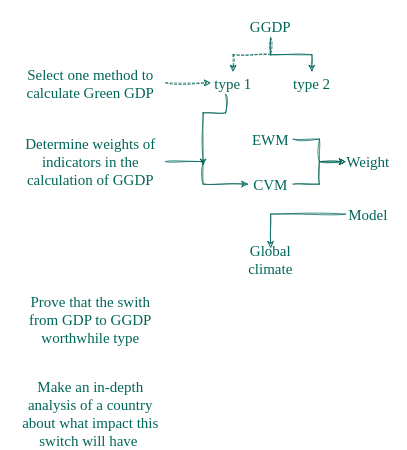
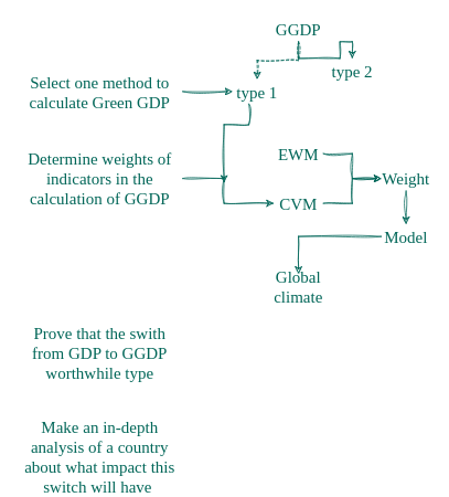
- <mxCell id="3" style="edgeStyle=orthogonalEdgeStyle;rounded=0;sketch=1;hachureGap=4;jiggle=2;curveFitting=1;orthogonalLoop=1;jettySize=auto;html=1;strokeColor=#006658;fontFamily=Architects Daughter;fontSource=https%3A%2F%2Ffonts.googleapis.com%2Fcss%3Ffamily%3DArchitects%2BDaughter;fontSize=16;fontColor=#006658;fillColor=#21C0A5;dashed=1;" edge="1" parent="1" source="4" target="10"><mxGeometry relative="1" as="geometry"><mxPoint x="310" y="110" as="targetPoint" /><Array as="points" /></mxGeometry></mxCell>
+ <mxCell id="3" style="edgeStyle=orthogonalEdgeStyle;rounded=0;sketch=1;hachureGap=4;jiggle=2;curveFitting=1;orthogonalLoop=1;jettySize=auto;html=1;strokeColor=#006658;fontFamily=Architects Daughter;fontSource=https%3A%2F%2Ffonts.googleapis.com%2Fcss%3Ffamily%3DArchitects%2BDaughter;fontSize=16;fontColor=#006658;fillColor=#21C0A5;" edge="1" parent="1" source="4" target="10"><mxGeometry relative="1" as="geometry"><mxPoint x="310" y="110" as="targetPoint" /><Array as="points" /></mxGeometry></mxCell>
- <mxCell id="20" value="type 2" style="text;html=1;strokeColor=none;fillColor=none;align=center;verticalAlign=middle;whiteSpace=wrap;rounded=0;fontSize=20;fontFamily=Architects Daughter;fontColor=#006658;" vertex="1" parent="1"><mxGeometry x="380" y="95" width="70" height="30" as="geometry" /></mxCell>
+ <mxCell id="20" value="type 2" style="text;html=1;strokeColor=none;fillColor=none;align=center;verticalAlign=middle;whiteSpace=wrap;rounded=0;fontSize=20;fontFamily=Architects Daughter;fontColor=#006658;" vertex="1" parent="1"><mxGeometry x="390" y="70" width="70" height="30" as="geometry" /></mxCell>
+ <mxCell id="15" style="edgeStyle=orthogonalEdgeStyle;rounded=0;sketch=1;hachureGap=4;jiggle=2;curveFitting=1;orthogonalLoop=1;jettySize=auto;html=1;entryX=0.5;entryY=0;entryDx=0;entryDy=0;strokeColor=#006658;fontFamily=Architects Daughter;fontSource=https%3A%2F%2Ffonts.googleapis.com%2Fcss%3Ffamily%3DArchitects%2BDaughter;fontSize=16;fontColor=#006658;fillColor=#21C0A5;" edge="1" parent="1" source="16" target="22"><mxGeometry relative="1" as="geometry" /></mxCell>
